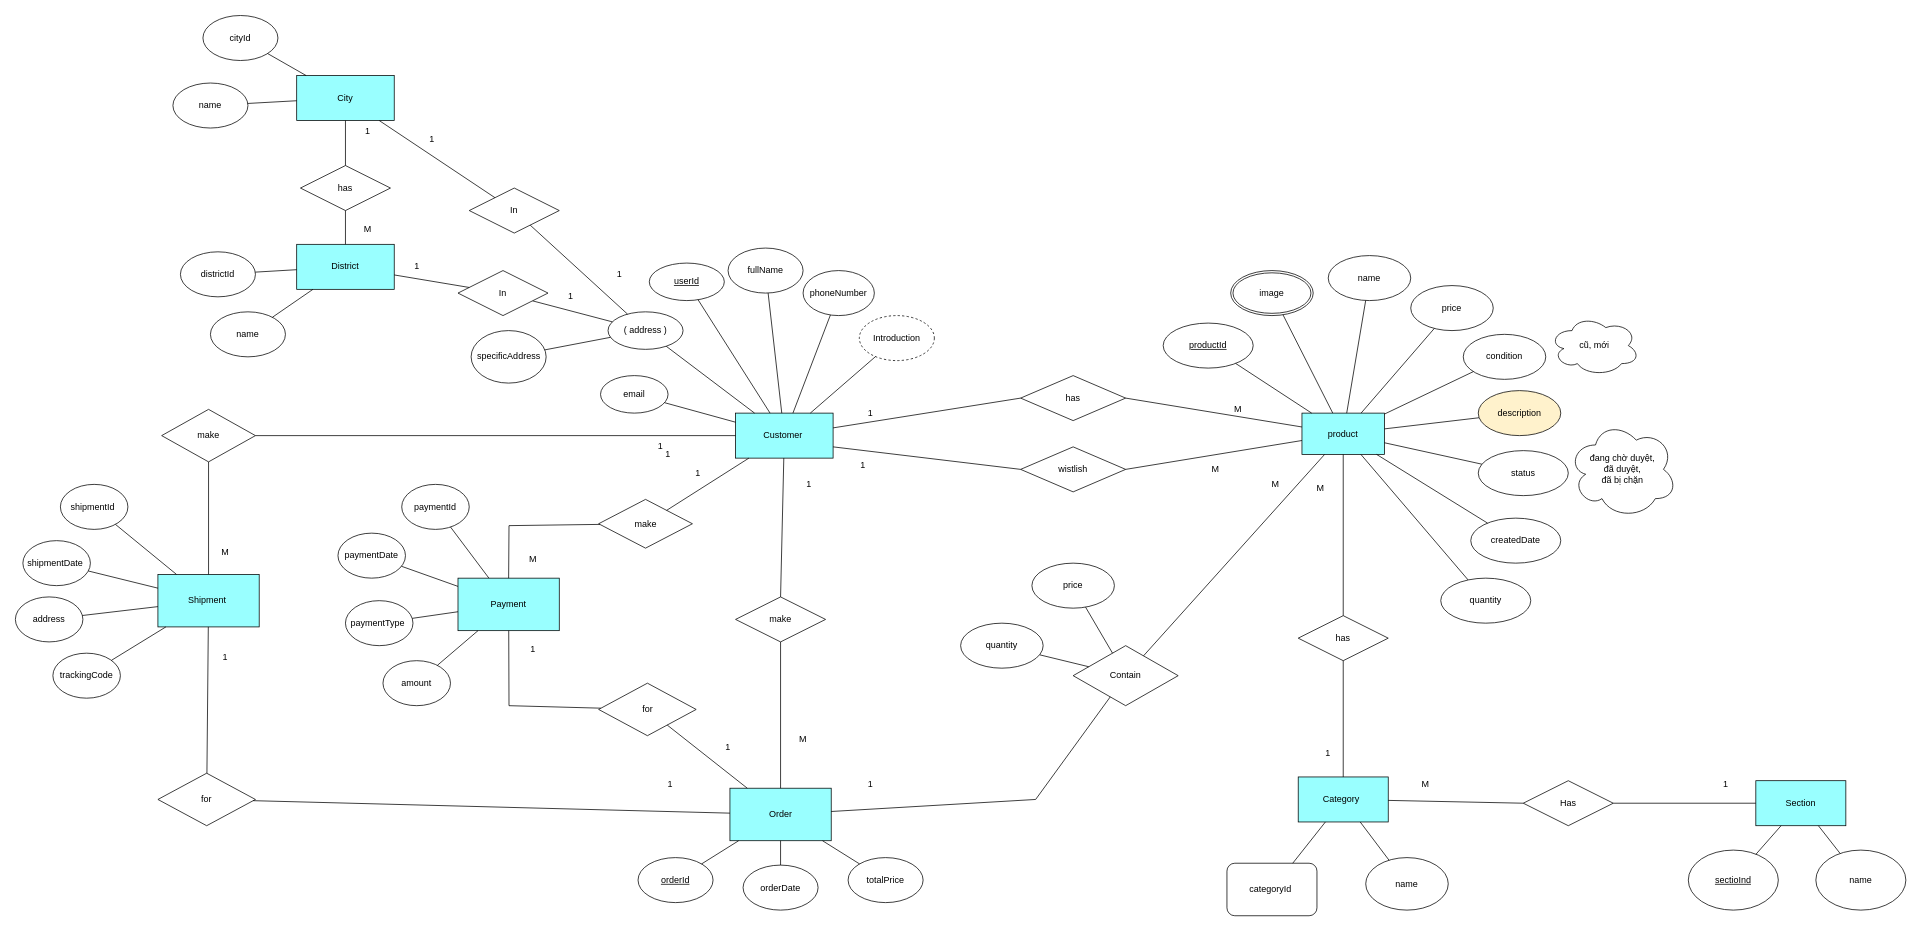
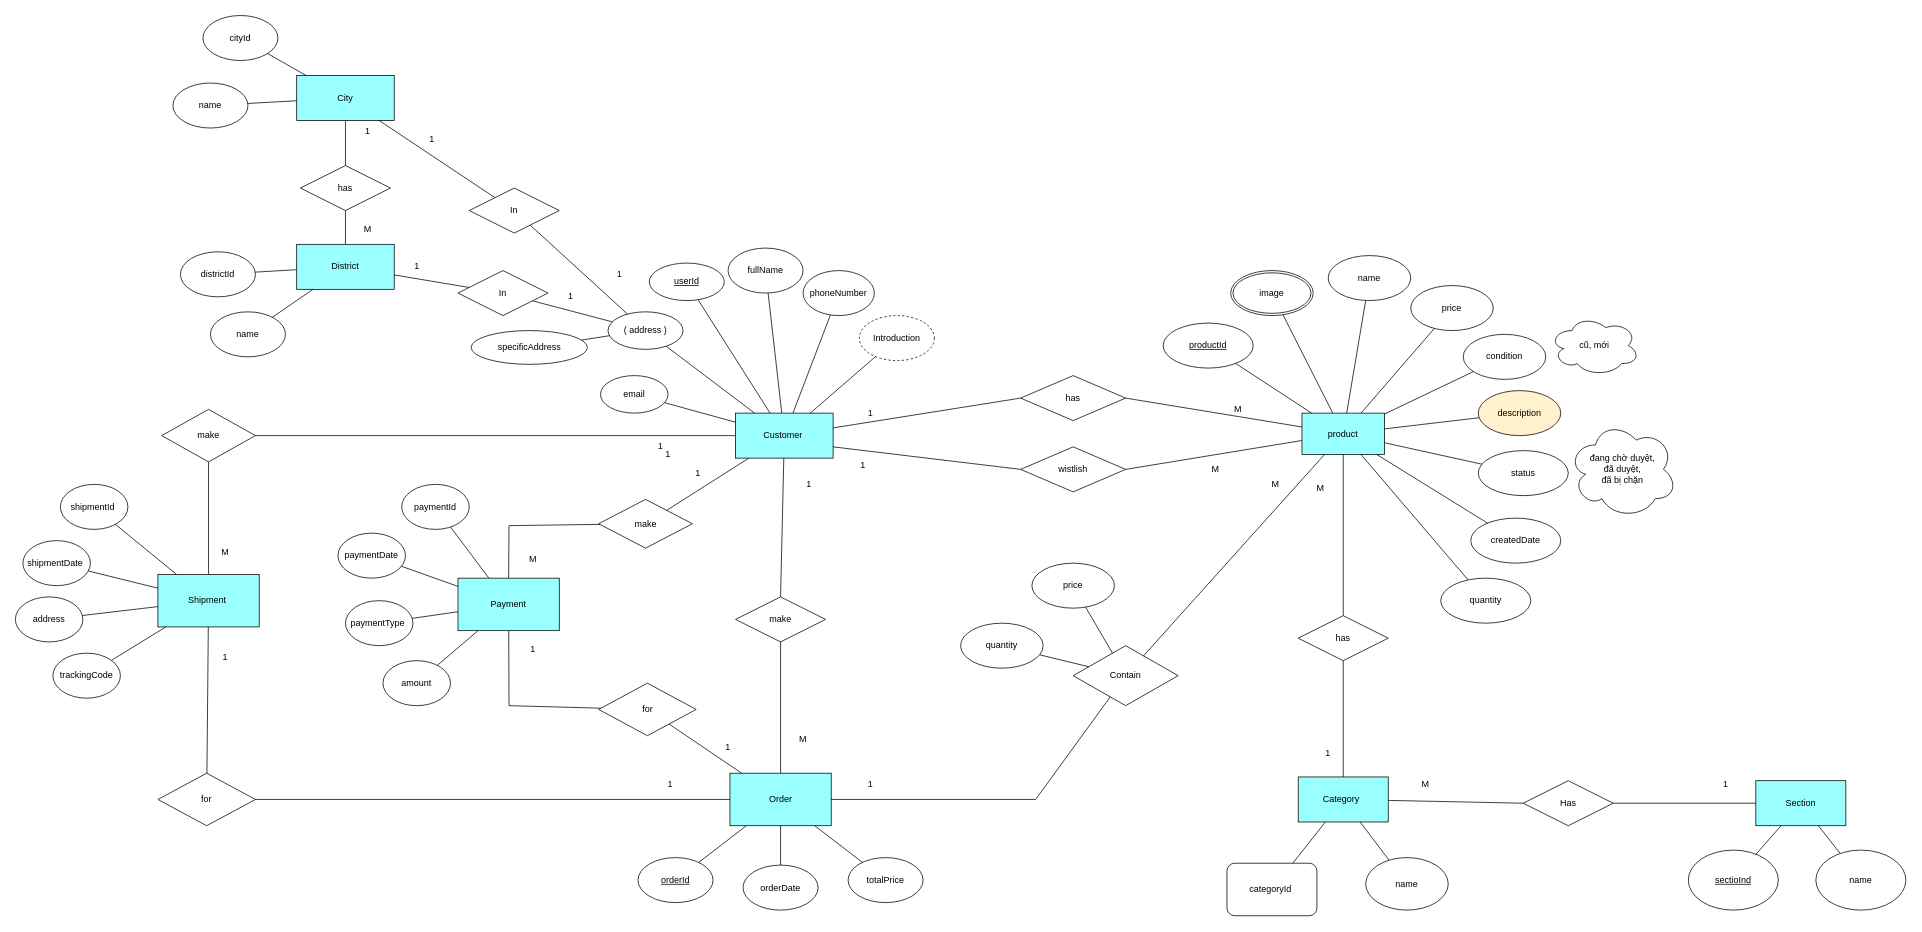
- <mxCell id="37" value="specificAddress" style="ellipse;whiteSpace=wrap;html=1;" parent="1" vertex="1"><mxGeometry x="627.5" y="440" width="100" height="70" as="geometry" /></mxCell>
+ <mxCell id="37" value="specificAddress" style="ellipse;whiteSpace=wrap;html=1;" parent="1" vertex="1"><mxGeometry x="627.5" y="440" width="155" height="45" as="geometry" /></mxCell>
- <mxCell id="59" value="Order" style="rounded=0;whiteSpace=wrap;html=1;fillColor=#99FFFF;" parent="1" vertex="1"><mxGeometry x="972.5" y="1050" width="135" height="70" as="geometry" /></mxCell>
+ <mxCell id="59" value="Order" style="rounded=0;whiteSpace=wrap;html=1;fillColor=#99FFFF;" parent="1" vertex="1"><mxGeometry x="972.5" y="1030" width="135" height="70" as="geometry" /></mxCell>
